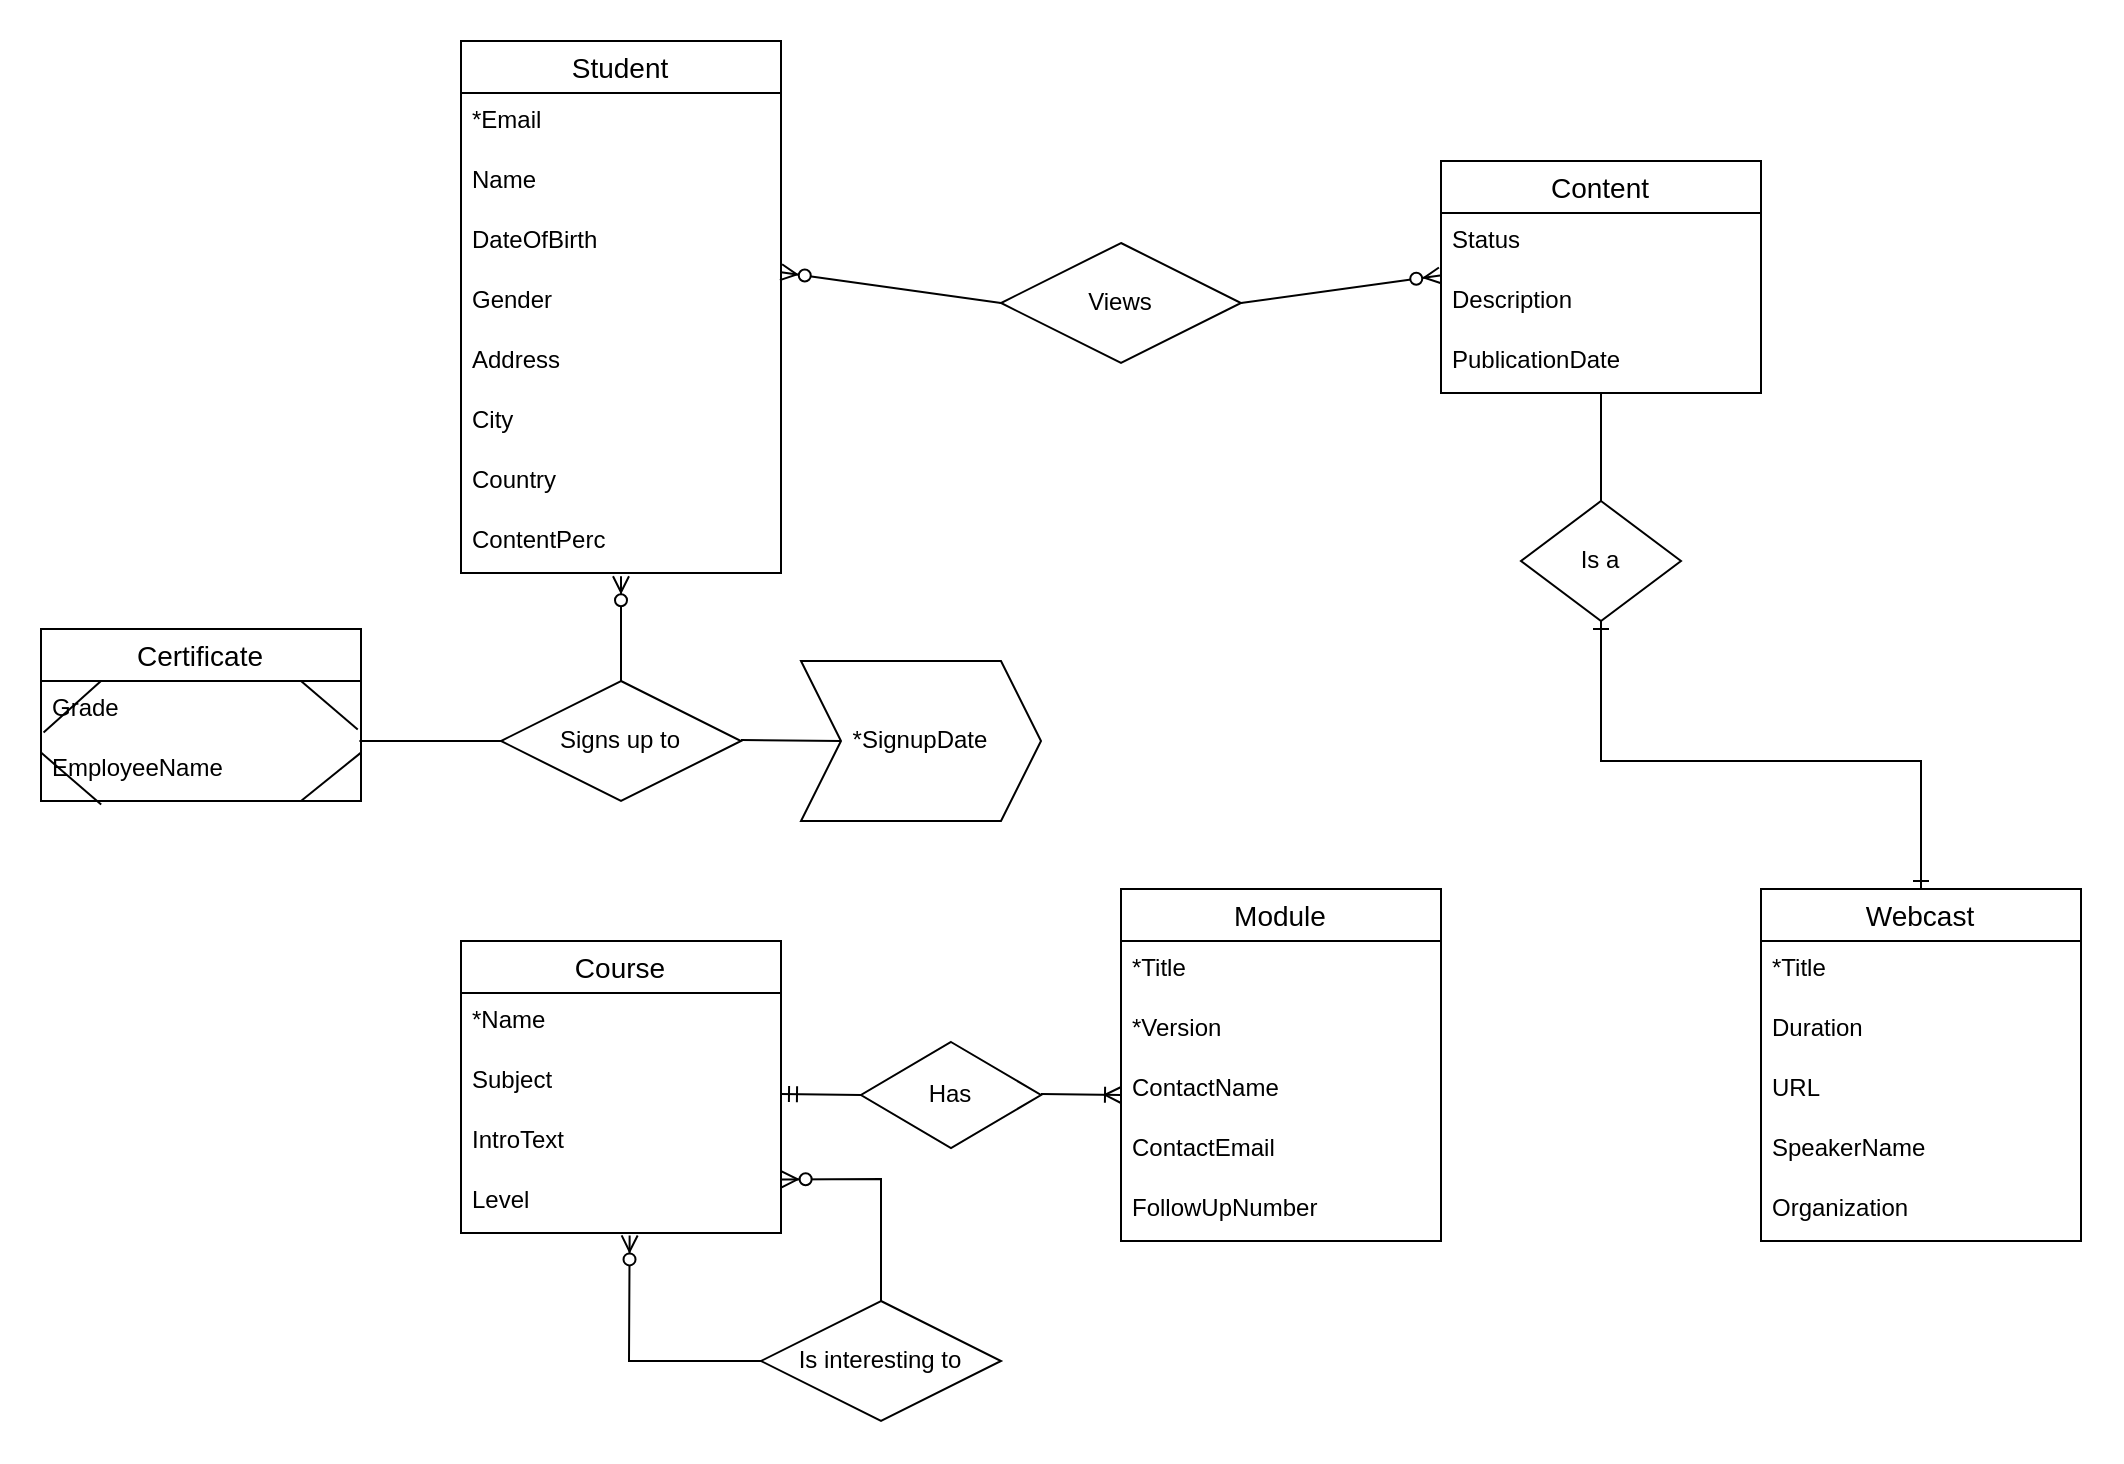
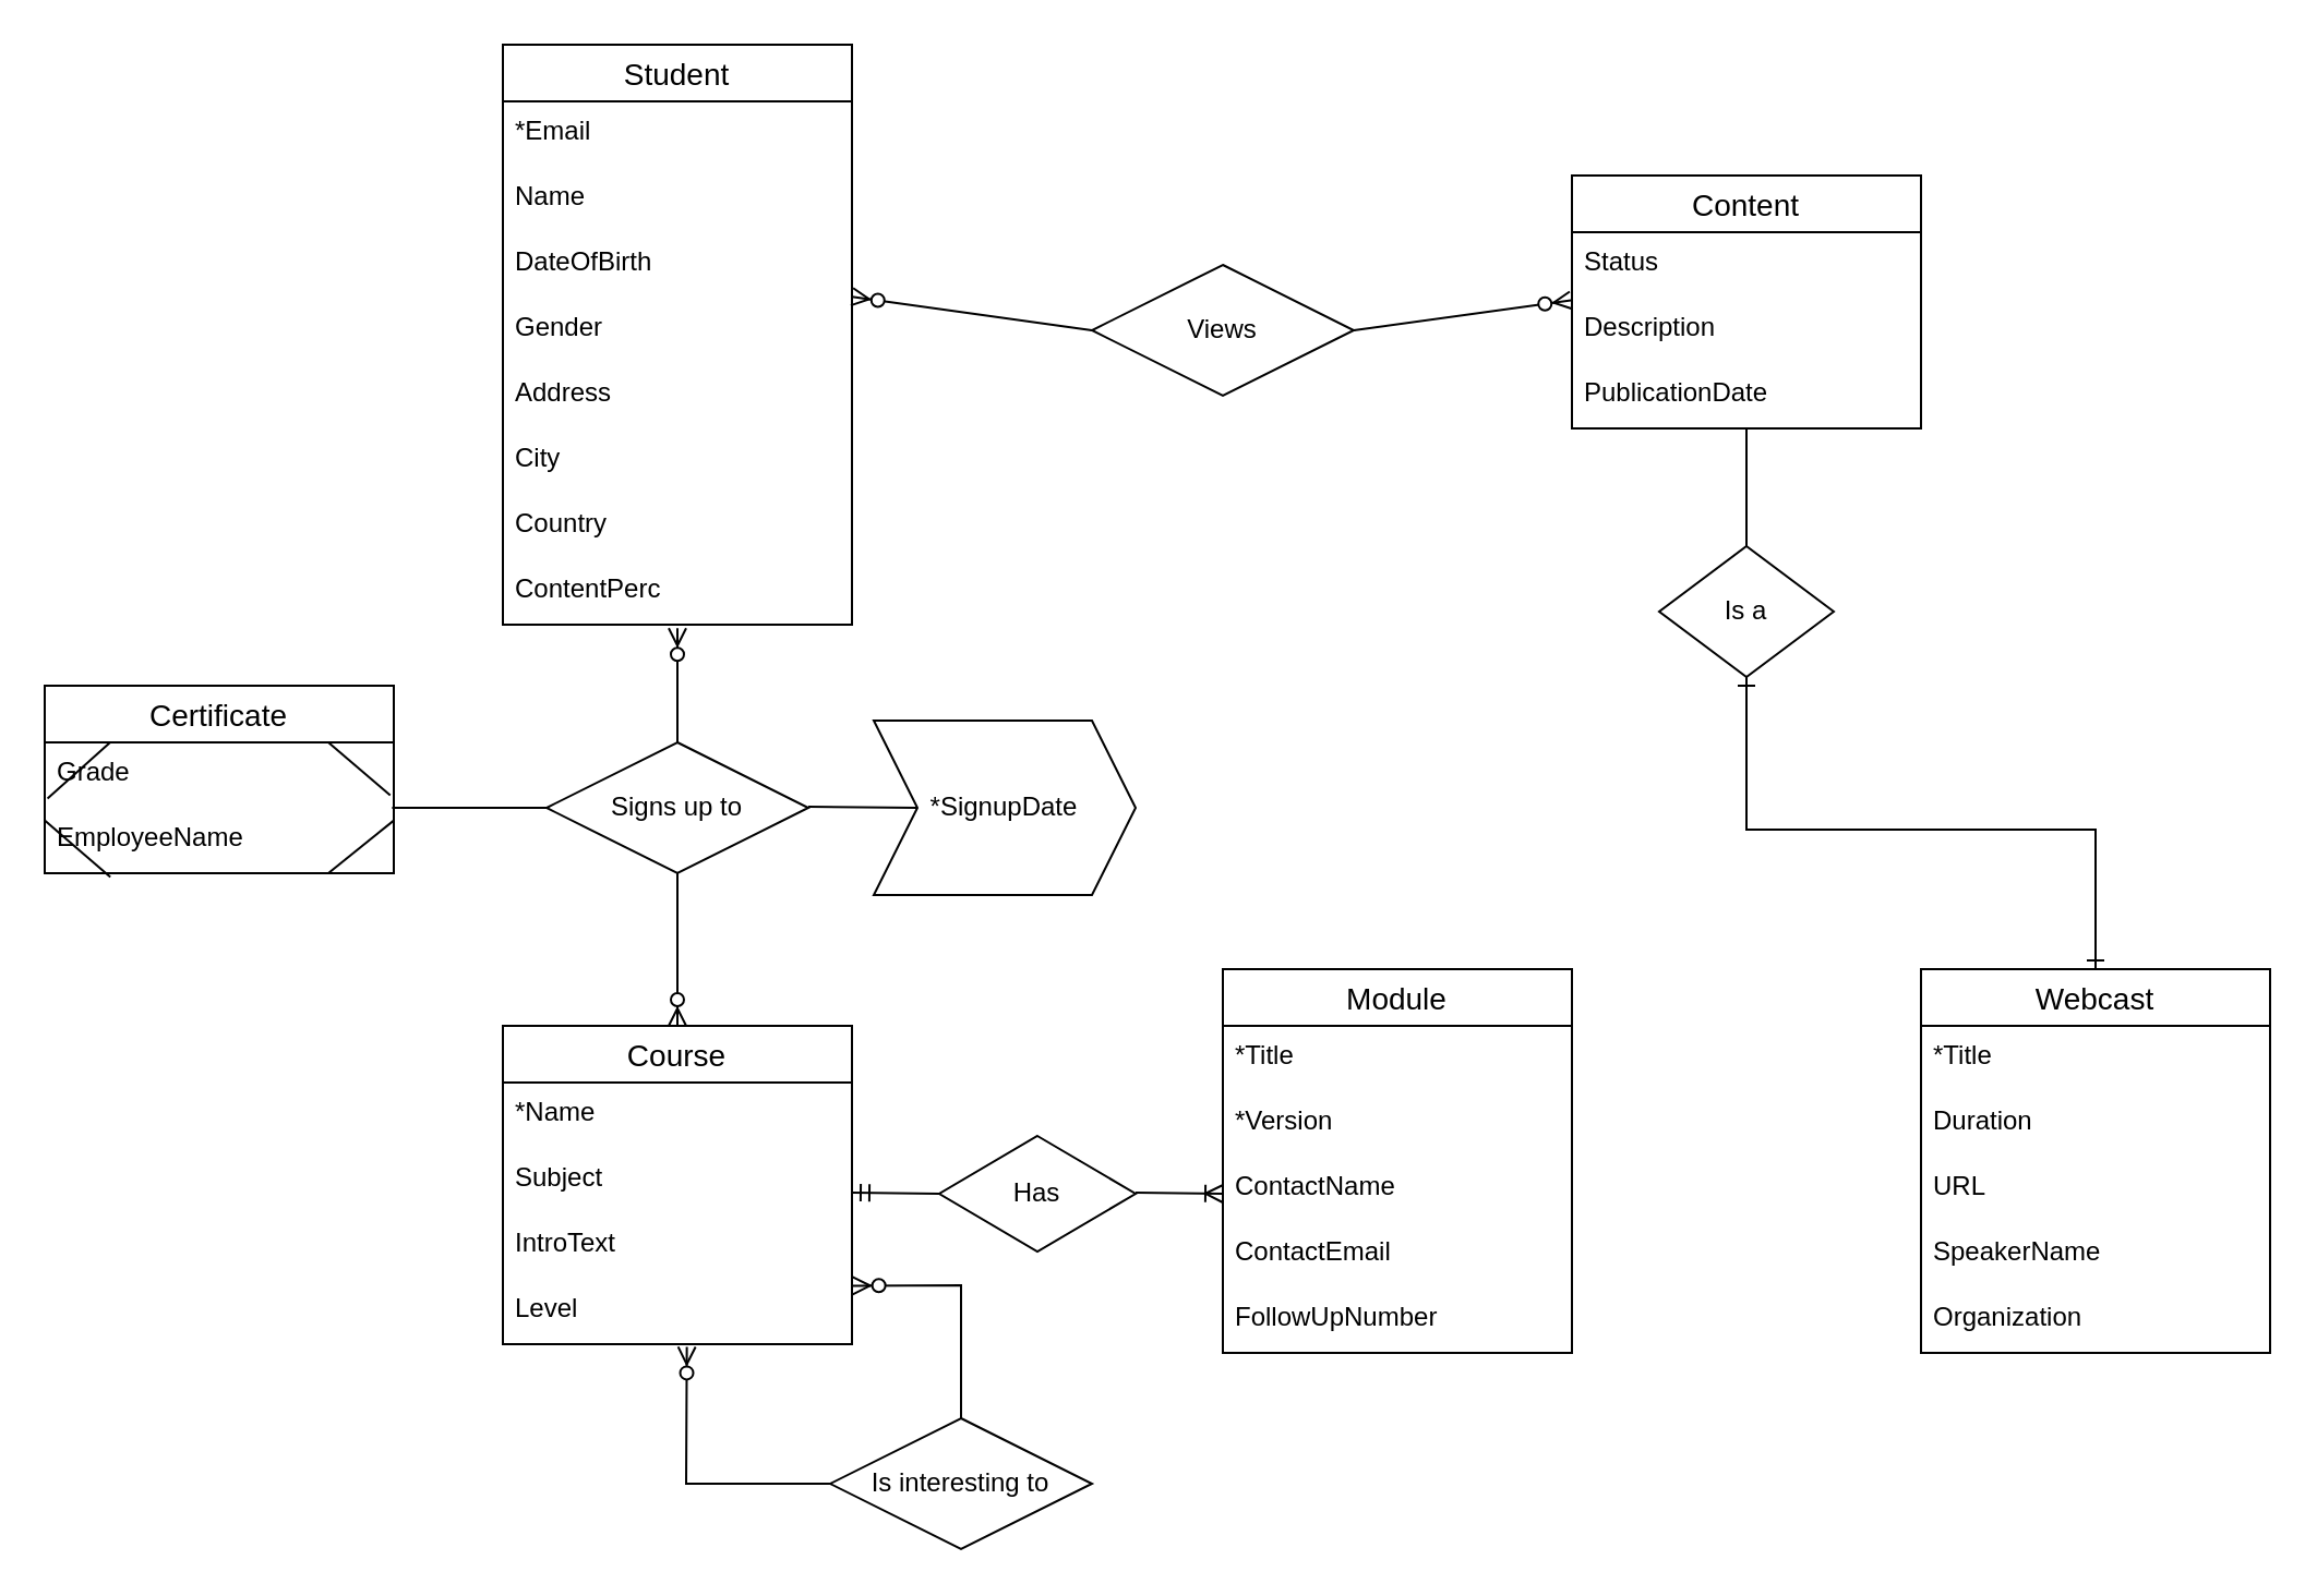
+ <mxCell id="44" value="" style="endArrow=none;html=1;rounded=0;exitX=0.5;exitY=0;exitDx=0;exitDy=0;entryX=0.5;entryY=1;entryDx=0;entryDy=0;startArrow=ERzeroToMany;startFill=1;" parent="1" source="21" target="42" edge="1"><mxGeometry relative="1" as="geometry"><mxPoint x="320" y="350" as="sourcePoint" /><mxPoint x="320" y="297.59" as="targetPoint" /></mxGeometry></mxCell>
